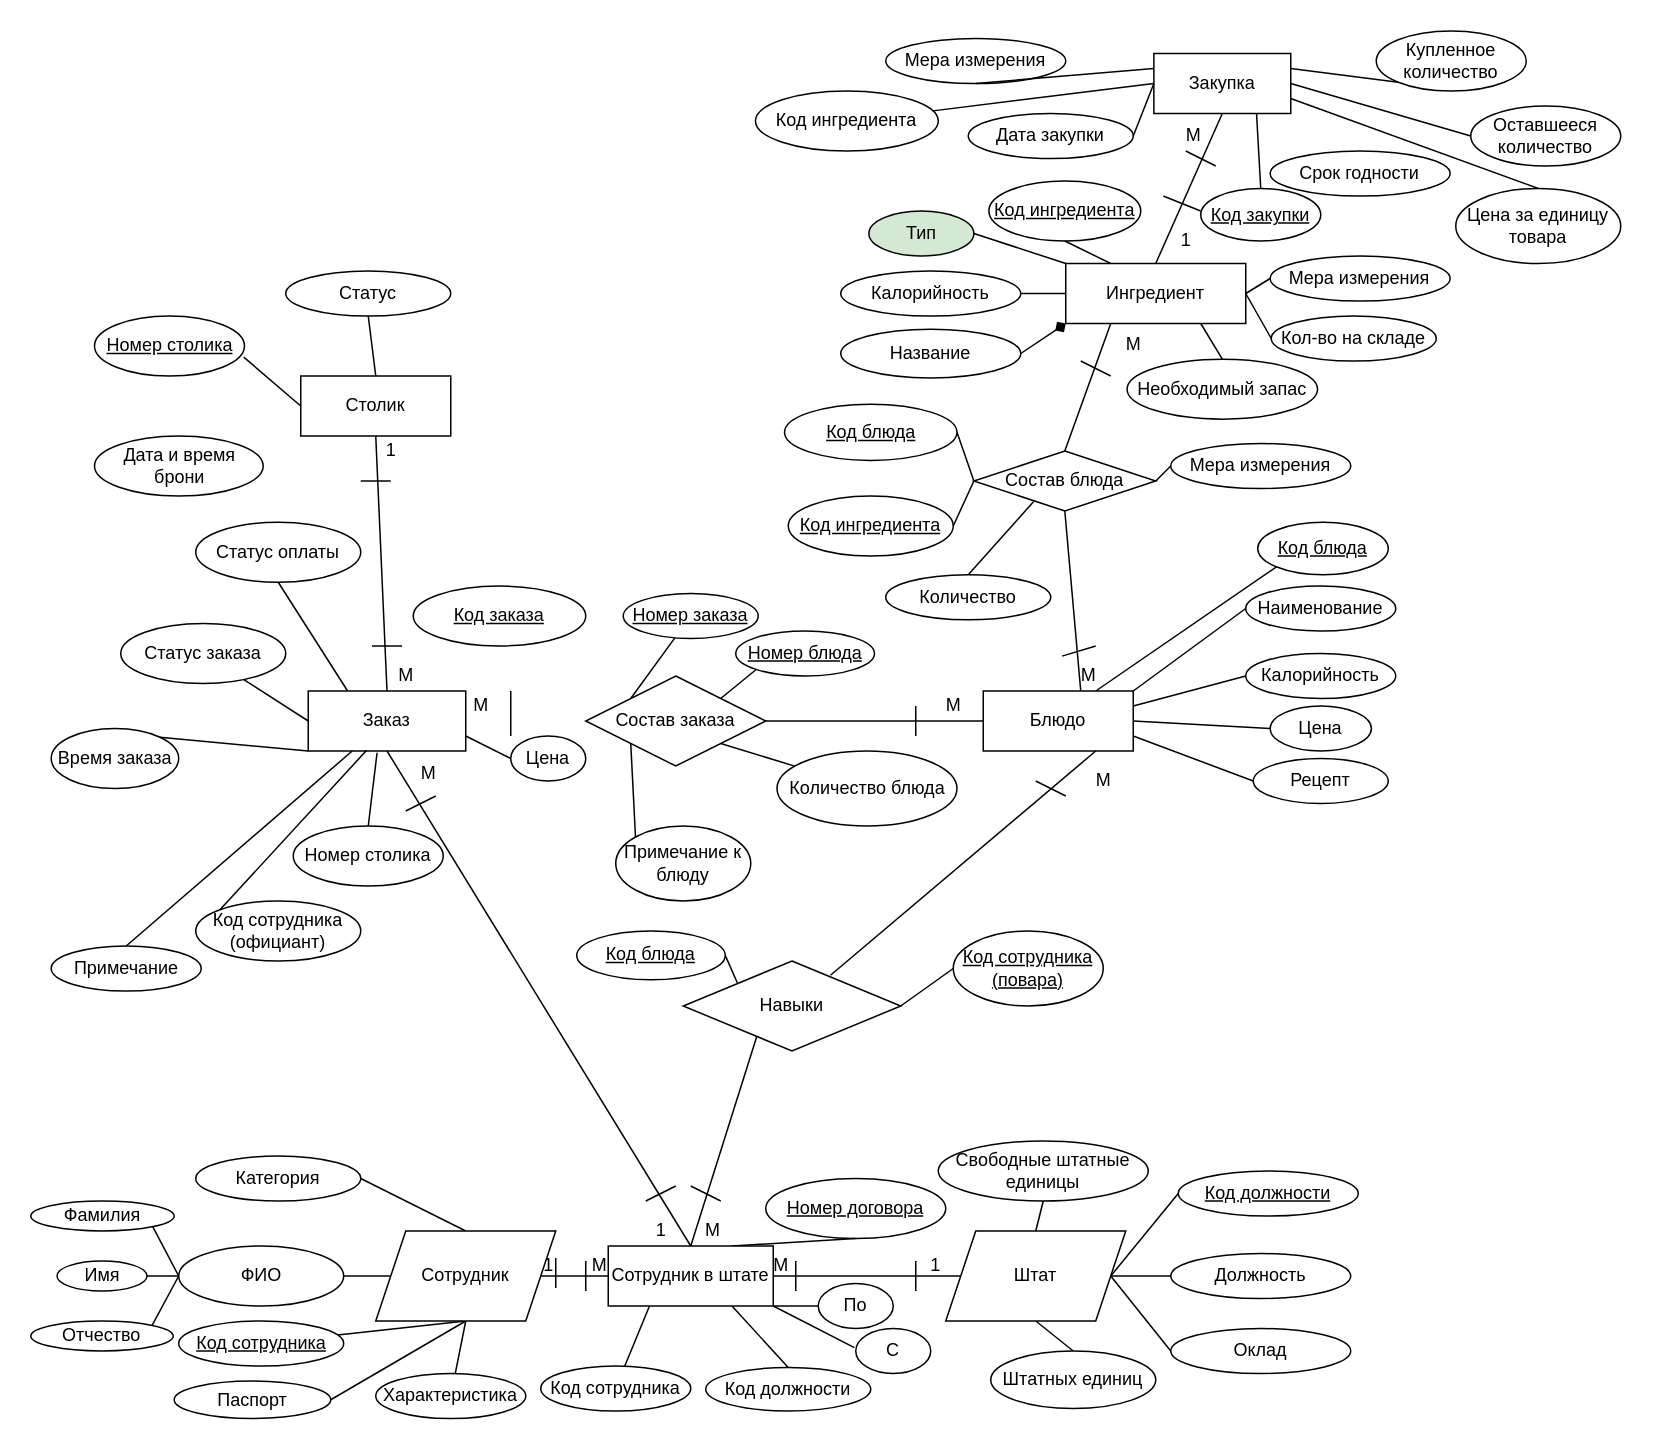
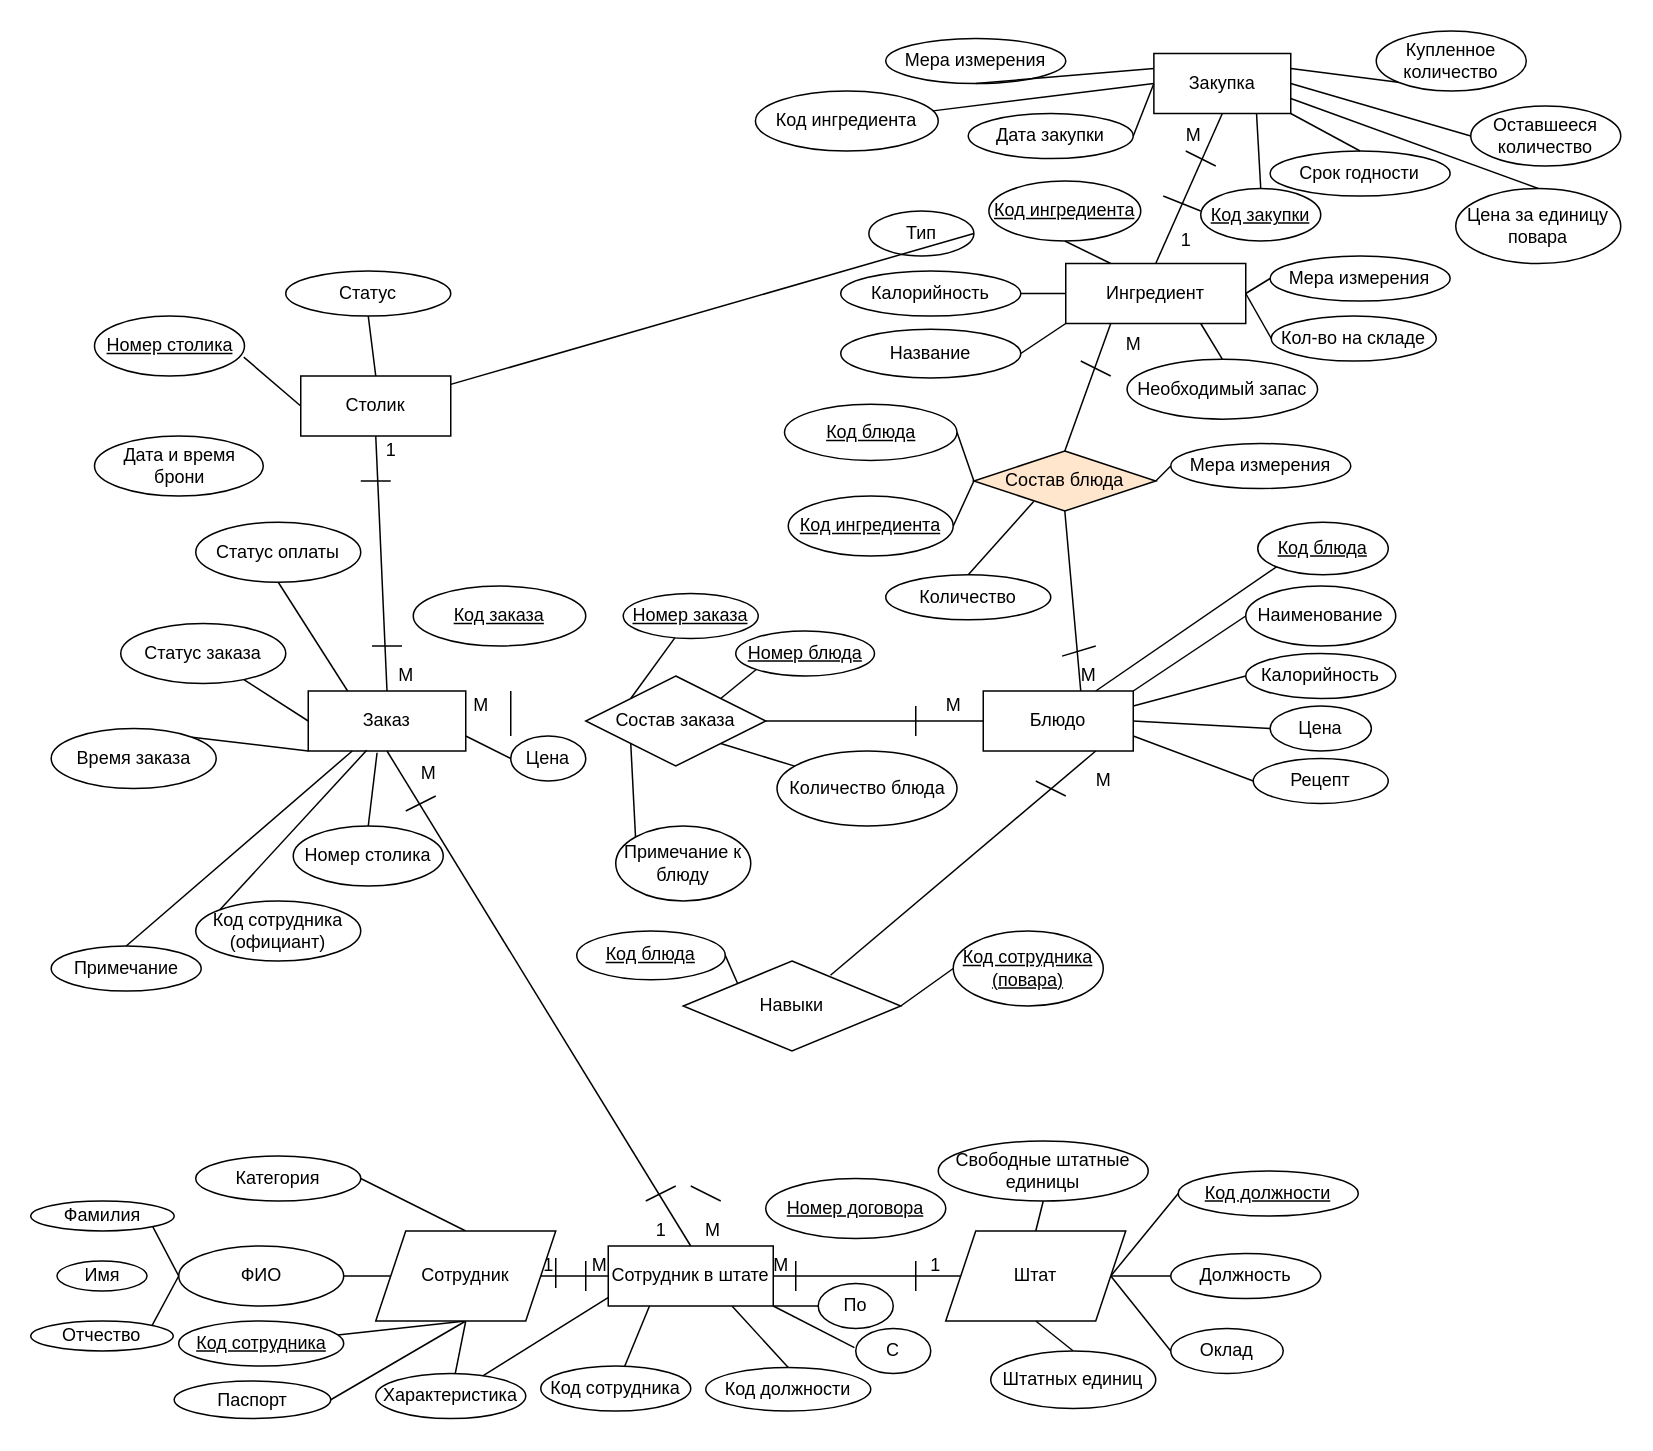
+ <mxCell id="124" value="" style="endArrow=none;html=1;rounded=0;exitX=1;exitY=1;exitDx=0;exitDy=0;entryX=0.5;entryY=0;entryDx=0;entryDy=0;" parent="1" source="111" target="123" edge="1"><mxGeometry width="50" height="50" relative="1" as="geometry"><mxPoint x="860" y="220" as="sourcePoint" /><mxPoint x="910" y="170" as="targetPoint" /></mxGeometry></mxCell>
- <mxCell id="122" value="Цена за единицу товара" style="ellipse;whiteSpace=wrap;html=1;" parent="1" vertex="1"><mxGeometry x="970" y="125" width="110" height="50" as="geometry" /></mxCell>
+ <mxCell id="122" value="Цена за единицу повара" style="ellipse;whiteSpace=wrap;html=1;" parent="1" vertex="1"><mxGeometry x="970" y="125" width="110" height="50" as="geometry" /></mxCell>
- <mxCell id="85" value="Тип" style="ellipse;whiteSpace=wrap;html=1;fillColor=#d5e8d4;" parent="1" vertex="1"><mxGeometry x="578.75" y="140" width="70" height="30" as="geometry" /></mxCell>
+ <mxCell id="85" value="Тип" style="ellipse;whiteSpace=wrap;html=1;" parent="1" vertex="1"><mxGeometry x="578.75" y="140" width="70" height="30" as="geometry" /></mxCell>
- <mxCell id="95" value="" style="endArrow=none;html=1;rounded=0;exitX=1;exitY=0.5;exitDx=0;exitDy=0;entryX=0;entryY=0;entryDx=0;entryDy=0;" parent="1" source="85" target="83" edge="1"><mxGeometry width="50" height="50" relative="1" as="geometry"><mxPoint x="800" y="360" as="sourcePoint" /><mxPoint x="850" y="310" as="targetPoint" /></mxGeometry></mxCell>
+ <mxCell id="95" value="" style="endArrow=none;html=1;rounded=0;exitX=1;exitY=0.5;exitDx=0;exitDy=0;" parent="1" source="85" target="42" edge="1"><mxGeometry width="50" height="50" relative="1" as="geometry"><mxPoint x="800" y="360" as="sourcePoint" /><mxPoint x="850" y="310" as="targetPoint" /></mxGeometry></mxCell>
- <mxCell id="94" value="" style="endArrow=diamond;html=1;rounded=0;exitX=1;exitY=0.5;exitDx=0;exitDy=0;entryX=0;entryY=1;entryDx=0;entryDy=0;" parent="1" source="84" target="83" edge="1"><mxGeometry width="50" height="50" relative="1" as="geometry"><mxPoint x="800" y="360" as="sourcePoint" /><mxPoint x="850" y="310" as="targetPoint" /></mxGeometry></mxCell>
+ <mxCell id="94" value="" style="endArrow=none;html=1;rounded=0;exitX=1;exitY=0.5;exitDx=0;exitDy=0;entryX=0;entryY=1;entryDx=0;entryDy=0;" parent="1" source="84" target="83" edge="1"><mxGeometry width="50" height="50" relative="1" as="geometry"><mxPoint x="800" y="360" as="sourcePoint" /><mxPoint x="850" y="310" as="targetPoint" /></mxGeometry></mxCell>
- <mxCell id="98" value="Состав блюда" style="rhombus;whiteSpace=wrap;html=1;" parent="1" vertex="1"><mxGeometry x="648.75" y="300" width="121.25" height="40" as="geometry" /></mxCell>
+ <mxCell id="98" value="Состав блюда" style="rhombus;whiteSpace=wrap;html=1;fillColor=#ffe6cc;" parent="1" vertex="1"><mxGeometry x="648.75" y="300" width="121.25" height="40" as="geometry" /></mxCell>
- <mxCell id="68" value="Наименование" style="ellipse;whiteSpace=wrap;html=1;" parent="1" vertex="1"><mxGeometry x="830" y="390" width="100" height="30" as="geometry" /></mxCell>
+ <mxCell id="68" value="Наименование" style="ellipse;whiteSpace=wrap;html=1;" parent="1" vertex="1"><mxGeometry x="830" y="390" width="100" height="40" as="geometry" /></mxCell>
- <mxCell id="35" value="Время заказа" style="ellipse;whiteSpace=wrap;html=1;" parent="1" vertex="1"><mxGeometry x="33.63" y="485" width="85" height="40" as="geometry" /></mxCell>
+ <mxCell id="35" value="Время заказа" style="ellipse;whiteSpace=wrap;html=1;" parent="1" vertex="1"><mxGeometry x="33.63" y="485" width="110" height="40" as="geometry" /></mxCell>
- <mxCell id="76" value="" style="endArrow=none;html=1;rounded=0;entryX=0.338;entryY=0.839;entryDx=0;entryDy=0;entryPerimeter=0;exitX=0.5;exitY=0;exitDx=0;exitDy=0;" parent="1" source="141" target="75" edge="1"><mxGeometry width="50" height="50" relative="1" as="geometry"><mxPoint x="350" y="780" as="sourcePoint" /><mxPoint x="640" y="680" as="targetPoint" /></mxGeometry></mxCell>
+ <mxCell id="76" value="" style="endArrow=none;html=1;rounded=0;exitX=0.5;exitY=0;exitDx=0;exitDy=0;" parent="1" source="141" target="22" edge="1"><mxGeometry width="50" height="50" relative="1" as="geometry"><mxPoint x="350" y="780" as="sourcePoint" /><mxPoint x="640" y="680" as="targetPoint" /></mxGeometry></mxCell>
- <mxCell id="136" value="" style="endArrow=none;html=1;rounded=0;exitX=0.75;exitY=0;exitDx=0;exitDy=0;entryX=0.5;entryY=1;entryDx=0;entryDy=0;" parent="1" source="141" target="131" edge="1"><mxGeometry width="50" height="50" relative="1" as="geometry"><mxPoint x="490" y="830" as="sourcePoint" /><mxPoint x="580" y="710" as="targetPoint" /></mxGeometry></mxCell>
- <mxCell id="17" value="" style="endArrow=none;html=1;rounded=0;exitX=0;exitY=0.5;exitDx=0;exitDy=0;entryX=1;entryY=0.5;entryDx=0;entryDy=0;" parent="1" source="5" target="16" edge="1"><mxGeometry width="50" height="50" relative="1" as="geometry"><mxPoint x="160" y="760" as="sourcePoint" /><mxPoint x="210" y="710" as="targetPoint" /></mxGeometry></mxCell>
- <mxCell id="8" value="Должность" style="ellipse;whiteSpace=wrap;html=1;" parent="1" vertex="1"><mxGeometry x="780" y="835" width="120" height="30" as="geometry" /></mxCell>
+ <mxCell id="8" value="Должность" style="ellipse;whiteSpace=wrap;html=1;" parent="1" vertex="1"><mxGeometry x="780" y="835" width="100" height="30" as="geometry" /></mxCell>
- <mxCell id="10" value="Оклад" style="ellipse;whiteSpace=wrap;html=1;" parent="1" vertex="1"><mxGeometry x="780" y="885" width="120" height="30" as="geometry" /></mxCell>
+ <mxCell id="10" value="Оклад" style="ellipse;whiteSpace=wrap;html=1;" parent="1" vertex="1"><mxGeometry x="780" y="885" width="75" height="30" as="geometry" /></mxCell>
